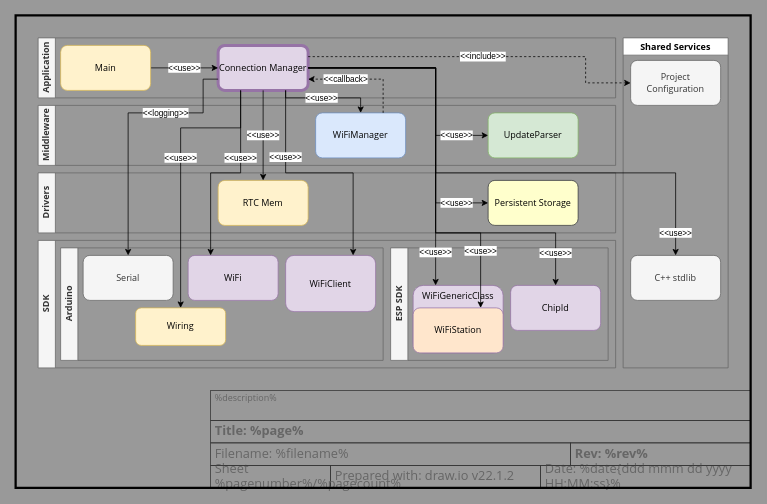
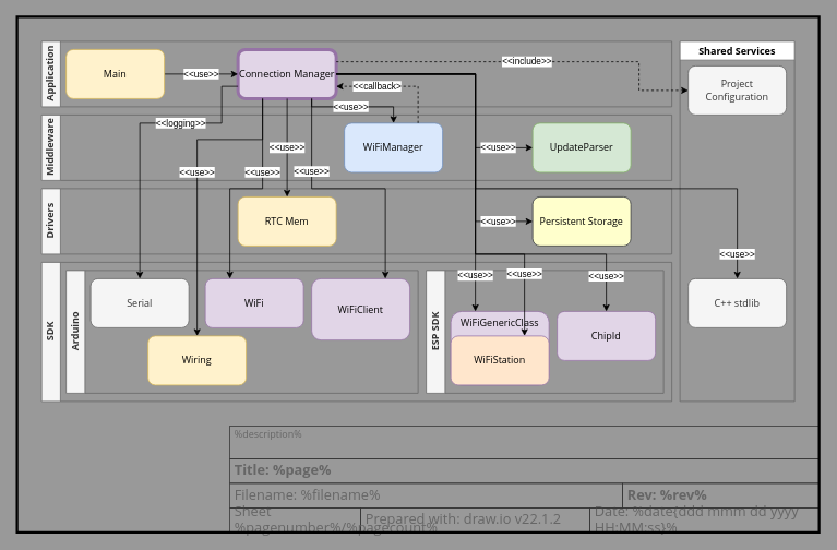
- <mxCell id="21" value="Wiring" style="rounded=1;whiteSpace=wrap;html=1;fontFamily=Open Sans;fillColor=#fff2cc;strokeColor=#d6b656;" parent="17" vertex="1"><mxGeometry x="100" y="80" width="120" height="50" as="geometry" /></mxCell>
+ <mxCell id="21" value="Wiring" style="rounded=1;whiteSpace=wrap;html=1;fontFamily=Open Sans;fillColor=#fff2cc;strokeColor=#d6b656;" parent="17" vertex="1"><mxGeometry x="100" y="80" width="120" height="60" as="geometry" /></mxCell>
